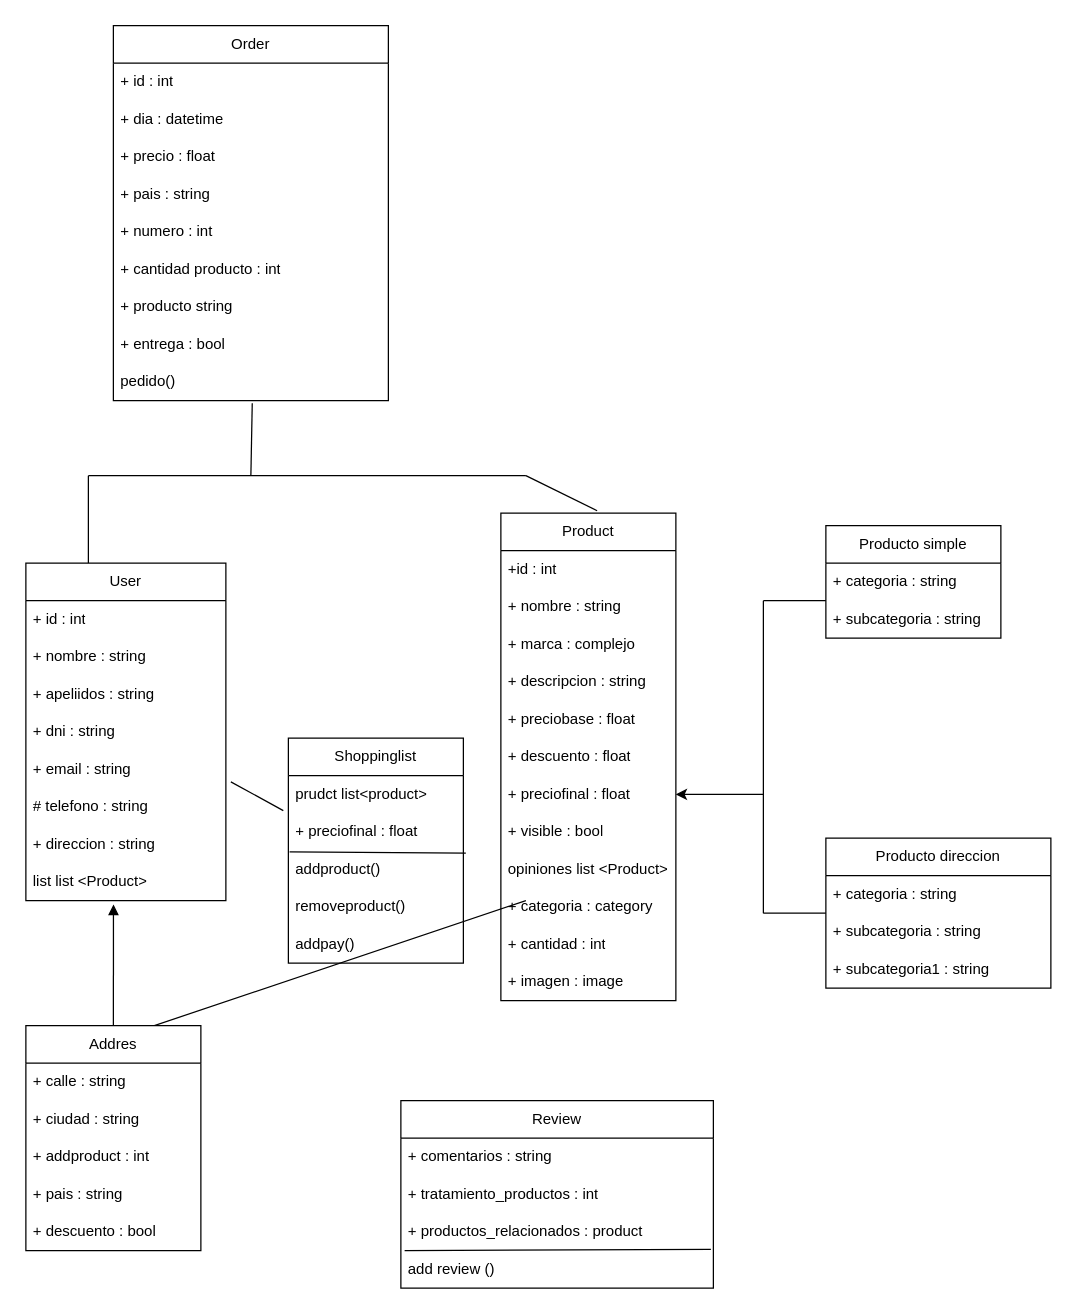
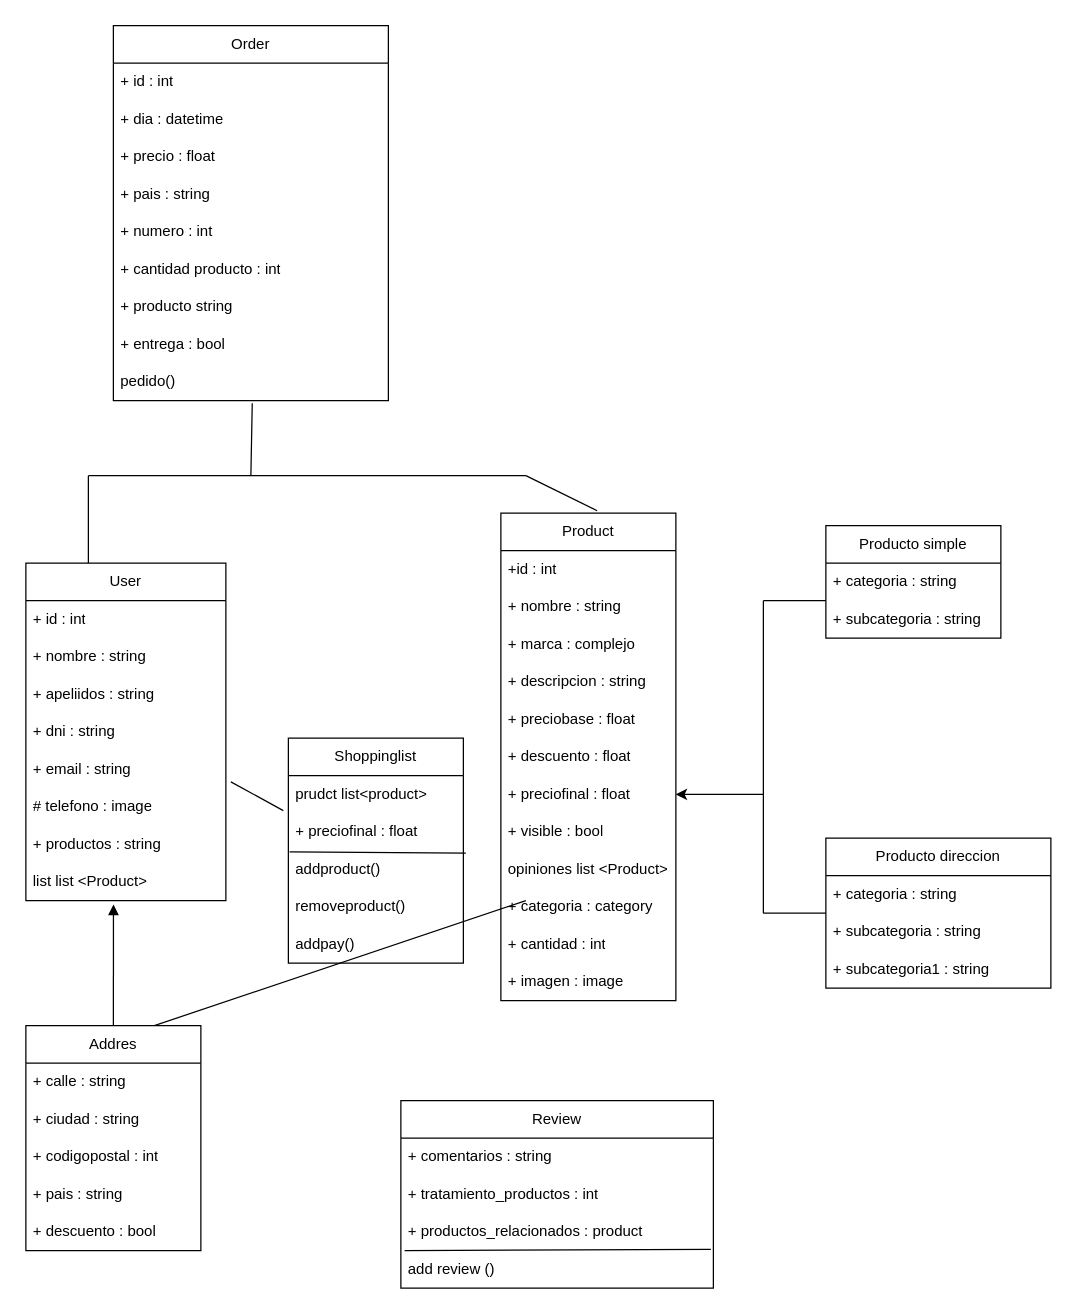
- <mxCell id="21" value="# telefono : string" style="text;strokeColor=none;fillColor=none;align=left;verticalAlign=middle;spacingLeft=4;spacingRight=4;overflow=hidden;points=[[0,0.5],[1,0.5]];portConstraint=eastwest;rotatable=0;whiteSpace=wrap;html=1;" vertex="1" parent="15"><mxGeometry y="180" width="160" height="30" as="geometry" /></mxCell>
+ <mxCell id="21" value="# telefono : image" style="text;strokeColor=none;fillColor=none;align=left;verticalAlign=middle;spacingLeft=4;spacingRight=4;overflow=hidden;points=[[0,0.5],[1,0.5]];portConstraint=eastwest;rotatable=0;whiteSpace=wrap;html=1;" vertex="1" parent="15"><mxGeometry y="180" width="160" height="30" as="geometry" /></mxCell>
- <mxCell id="22" value="+ direccion : string" style="text;strokeColor=none;fillColor=none;align=left;verticalAlign=middle;spacingLeft=4;spacingRight=4;overflow=hidden;points=[[0,0.5],[1,0.5]];portConstraint=eastwest;rotatable=0;whiteSpace=wrap;html=1;" vertex="1" parent="15"><mxGeometry y="210" width="160" height="30" as="geometry" /></mxCell>
+ <mxCell id="22" value="+ productos : string" style="text;strokeColor=none;fillColor=none;align=left;verticalAlign=middle;spacingLeft=4;spacingRight=4;overflow=hidden;points=[[0,0.5],[1,0.5]];portConstraint=eastwest;rotatable=0;whiteSpace=wrap;html=1;" vertex="1" parent="15"><mxGeometry y="210" width="160" height="30" as="geometry" /></mxCell>
- <mxCell id="28" value="+ addproduct : int" style="text;strokeColor=none;fillColor=none;align=left;verticalAlign=middle;spacingLeft=4;spacingRight=4;overflow=hidden;points=[[0,0.5],[1,0.5]];portConstraint=eastwest;rotatable=0;whiteSpace=wrap;html=1;" vertex="1" parent="25"><mxGeometry y="90" width="140" height="30" as="geometry" /></mxCell>
+ <mxCell id="28" value="+ codigopostal : int" style="text;strokeColor=none;fillColor=none;align=left;verticalAlign=middle;spacingLeft=4;spacingRight=4;overflow=hidden;points=[[0,0.5],[1,0.5]];portConstraint=eastwest;rotatable=0;whiteSpace=wrap;html=1;" vertex="1" parent="25"><mxGeometry y="90" width="140" height="30" as="geometry" /></mxCell>
